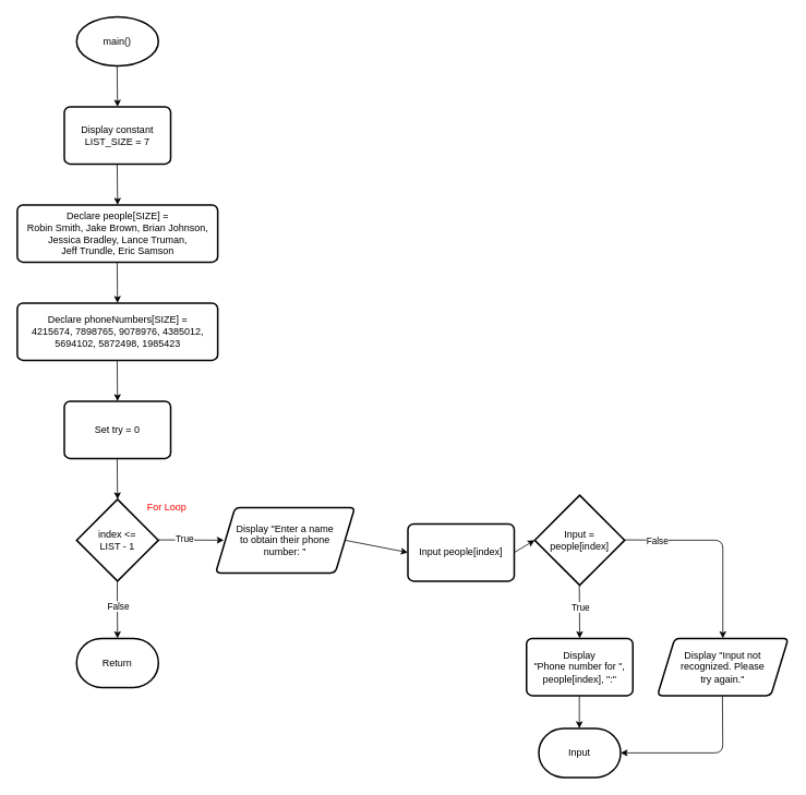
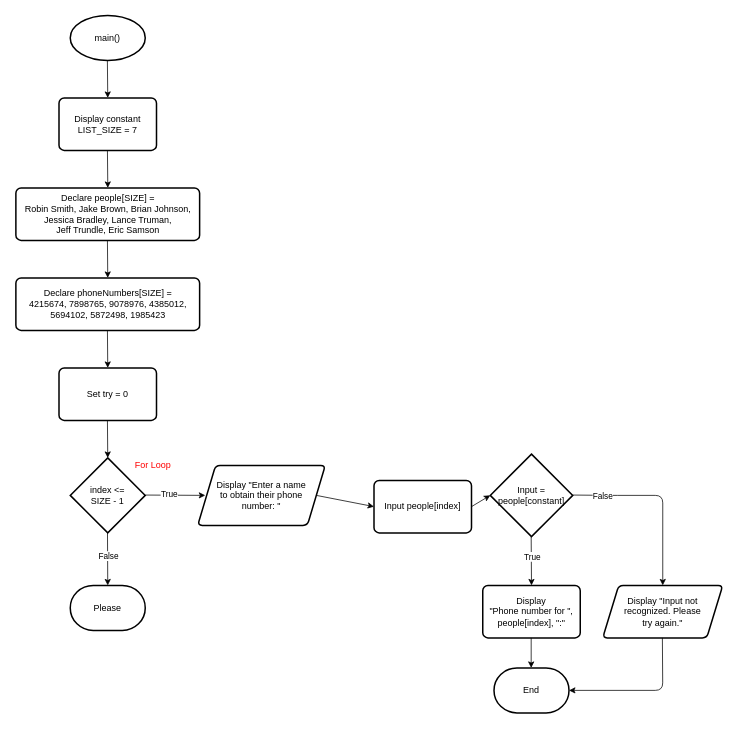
- <mxCell id="12" value="index &amp;lt;=&lt;br&gt;LIST - 1" style="strokeWidth=2;html=1;shape=mxgraph.flowchart.decision;whiteSpace=wrap;" parent="1" vertex="1"><mxGeometry x="93" y="610" width="100" height="100" as="geometry" /></mxCell>
+ <mxCell id="12" value="index &amp;lt;=&lt;br&gt;SIZE - 1" style="strokeWidth=2;html=1;shape=mxgraph.flowchart.decision;whiteSpace=wrap;" parent="1" vertex="1"><mxGeometry x="93" y="610" width="100" height="100" as="geometry" /></mxCell>
- <mxCell id="21" value="Input = people[index]" style="strokeWidth=2;html=1;shape=mxgraph.flowchart.decision;whiteSpace=wrap;" parent="1" vertex="1"><mxGeometry x="653" y="605" width="110" height="110" as="geometry" /></mxCell>
+ <mxCell id="21" value="Input = people[constant]" style="strokeWidth=2;html=1;shape=mxgraph.flowchart.decision;whiteSpace=wrap;" parent="1" vertex="1"><mxGeometry x="653" y="605" width="110" height="110" as="geometry" /></mxCell>
- <mxCell id="30" value="Return" style="strokeWidth=2;html=1;shape=mxgraph.flowchart.terminator;whiteSpace=wrap;" parent="1" vertex="1"><mxGeometry x="93" y="780" width="100" height="60" as="geometry" /></mxCell>
+ <mxCell id="30" value="Please" style="strokeWidth=2;html=1;shape=mxgraph.flowchart.terminator;whiteSpace=wrap;" parent="1" vertex="1"><mxGeometry x="93" y="780" width="100" height="60" as="geometry" /></mxCell>
- <mxCell id="31" value="Input" style="strokeWidth=2;html=1;shape=mxgraph.flowchart.terminator;whiteSpace=wrap;" parent="1" vertex="1"><mxGeometry x="658" y="890" width="100" height="60" as="geometry" /></mxCell>
+ <mxCell id="31" value="End" style="strokeWidth=2;html=1;shape=mxgraph.flowchart.terminator;whiteSpace=wrap;" parent="1" vertex="1"><mxGeometry x="658" y="890" width="100" height="60" as="geometry" /></mxCell>
